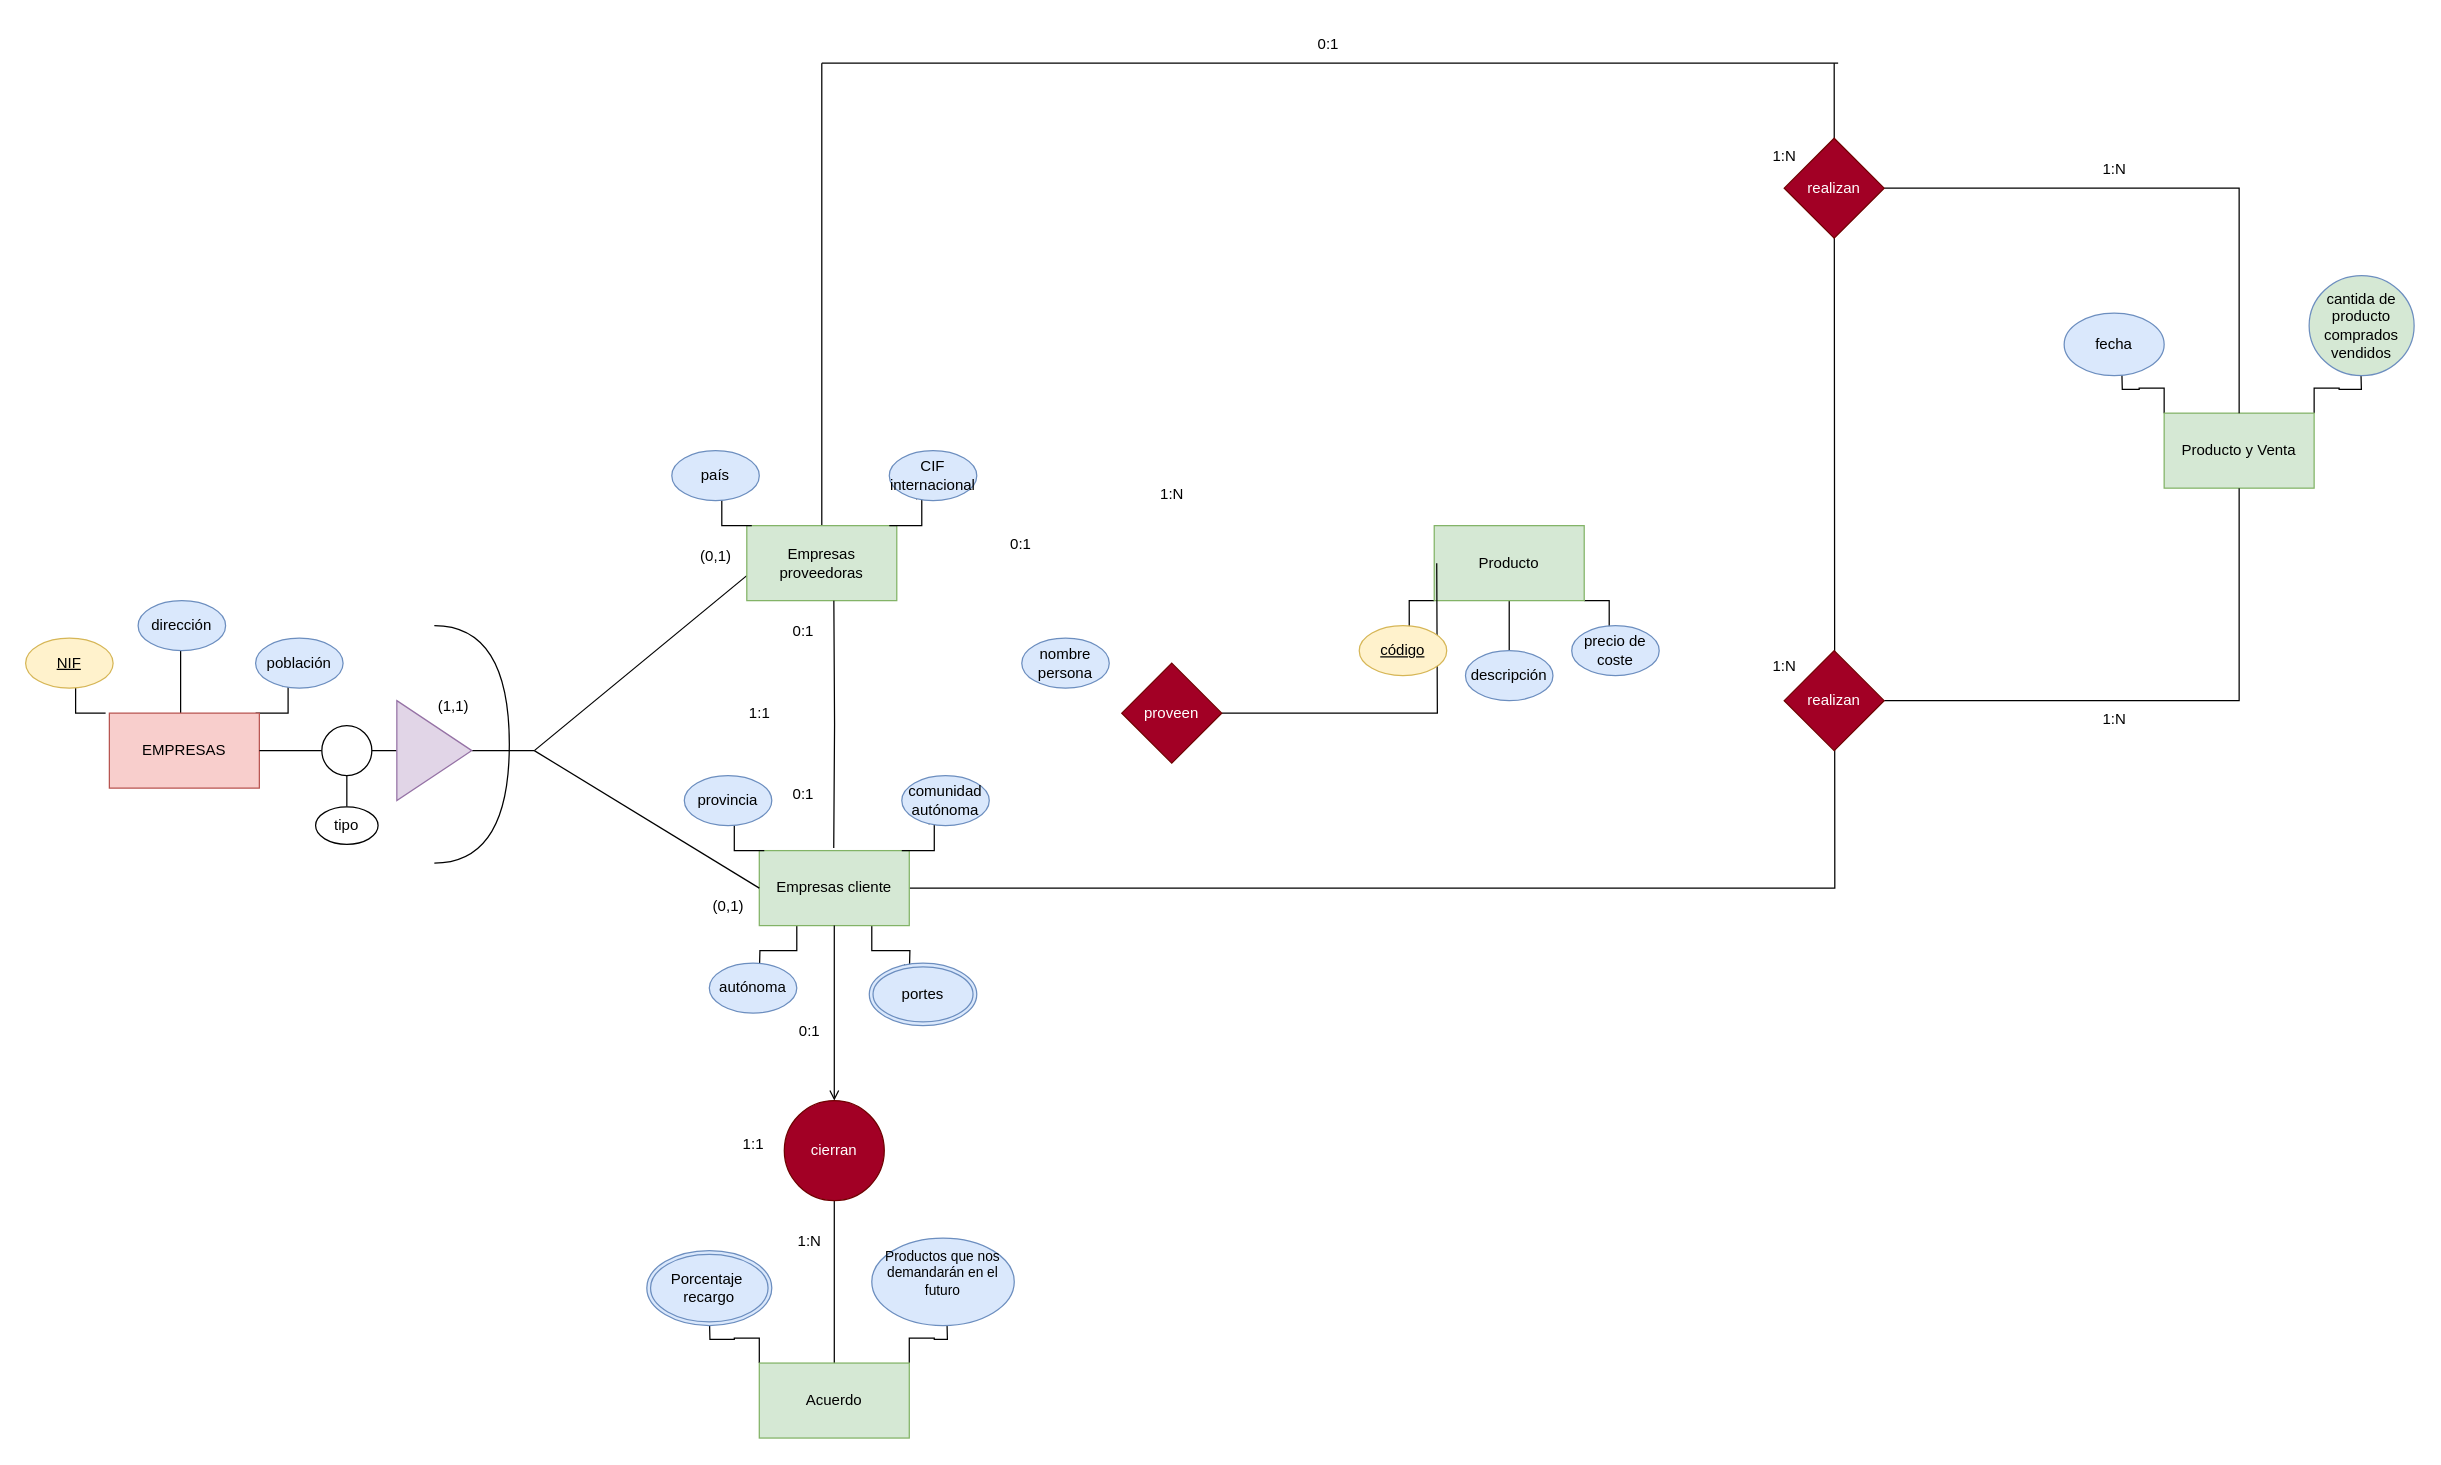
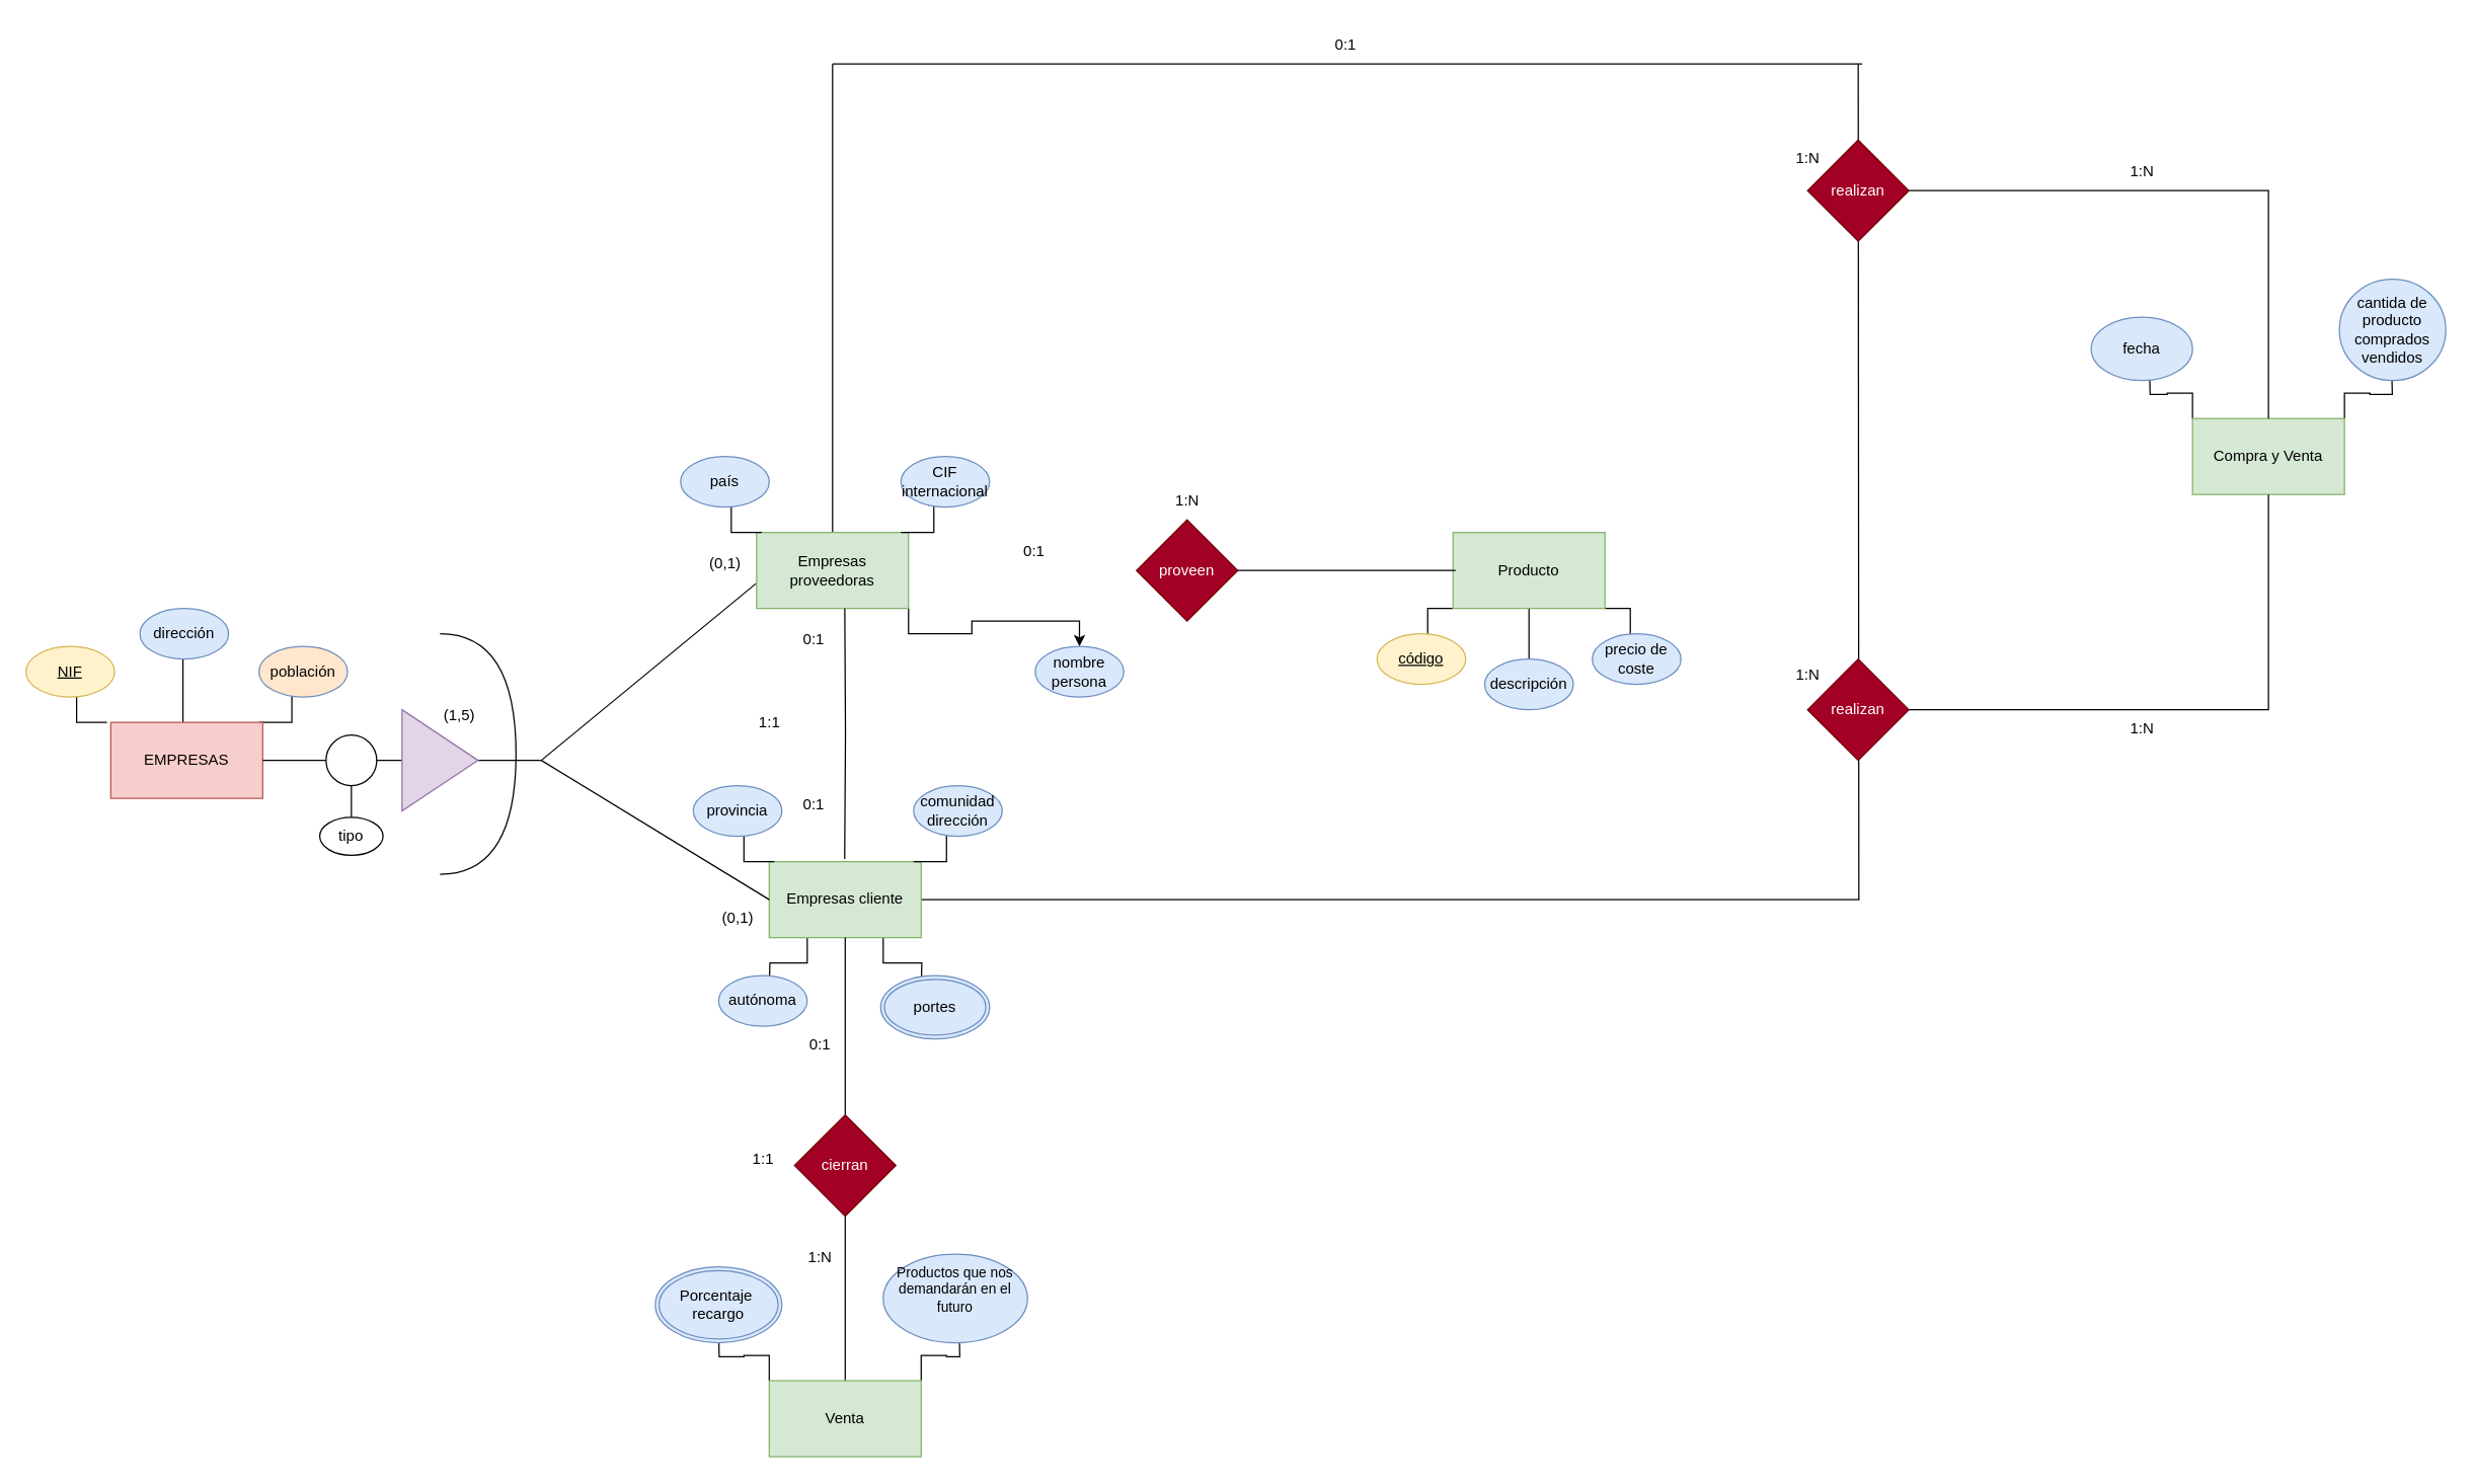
- <mxCell id="58" value="cantida de producto comprados vendidos" style="ellipse;whiteSpace=wrap;html=1;fillColor=#d5e8d4;strokeColor=#6c8ebf;" vertex="1" parent="1"><mxGeometry x="1847" y="220" width="84" height="80" as="geometry" /></mxCell>
+ <mxCell id="58" value="cantida de producto comprados vendidos" style="ellipse;whiteSpace=wrap;html=1;fillColor=#dae8fc;strokeColor=#6c8ebf;" vertex="1" parent="1"><mxGeometry x="1847" y="220" width="84" height="80" as="geometry" /></mxCell>
- <mxCell id="57" value="Producto y Venta" style="rounded=0;whiteSpace=wrap;html=1;fillColor=#d5e8d4;strokeColor=#82b366;" vertex="1" parent="1"><mxGeometry x="1731" y="330" width="120" height="60" as="geometry" /></mxCell>
+ <mxCell id="57" value="Compra y Venta" style="rounded=0;whiteSpace=wrap;html=1;fillColor=#d5e8d4;strokeColor=#82b366;" vertex="1" parent="1"><mxGeometry x="1731" y="330" width="120" height="60" as="geometry" /></mxCell>
+ <mxCell id="37" style="edgeStyle=orthogonalEdgeStyle;rounded=0;orthogonalLoop=1;jettySize=auto;html=1;exitX=1;exitY=1;exitDx=0;exitDy=0;entryX=0.5;entryY=0;entryDx=0;entryDy=0;" edge="1" parent="1" source="38" target="43"><mxGeometry relative="1" as="geometry" /></mxCell>
- <mxCell id="19" value="población" style="ellipse;whiteSpace=wrap;html=1;fillColor=#dae8fc;strokeColor=#6c8ebf;" vertex="1" parent="1"><mxGeometry x="204" y="510" width="70" height="40" as="geometry" /></mxCell>
+ <mxCell id="19" value="población" style="ellipse;whiteSpace=wrap;html=1;fillColor=#ffe6cc;strokeColor=#6c8ebf;" vertex="1" parent="1"><mxGeometry x="204" y="510" width="70" height="40" as="geometry" /></mxCell>
- <mxCell id="81" value="(1,1)" style="text;html=1;align=center;verticalAlign=middle;resizable=0;points=[];autosize=1;strokeColor=none;fillColor=none;" vertex="1" parent="1"><mxGeometry x="337" y="550" width="50" height="30" as="geometry" /></mxCell>
+ <mxCell id="81" value="(1,5)" style="text;html=1;align=center;verticalAlign=middle;resizable=0;points=[];autosize=1;strokeColor=none;fillColor=none;" vertex="1" parent="1"><mxGeometry x="337" y="550" width="50" height="30" as="geometry" /></mxCell>
- <mxCell id="46" value="proveen" style="rhombus;whiteSpace=wrap;html=1;fillColor=#a20025;fontColor=#ffffff;strokeColor=#6F0000;" vertex="1" parent="1"><mxGeometry x="897" y="530" width="80" height="80" as="geometry" /></mxCell>
+ <mxCell id="46" value="proveen" style="rhombus;whiteSpace=wrap;html=1;fillColor=#a20025;fontColor=#ffffff;strokeColor=#6F0000;" vertex="1" parent="1"><mxGeometry x="897" y="410" width="80" height="80" as="geometry" /></mxCell>
- <mxCell id="34" value="comunidad autónoma" style="ellipse;whiteSpace=wrap;html=1;fillColor=#dae8fc;strokeColor=#6c8ebf;" vertex="1" parent="1"><mxGeometry x="721" y="620" width="70" height="40" as="geometry" /></mxCell>
+ <mxCell id="34" value="comunidad dirección" style="ellipse;whiteSpace=wrap;html=1;fillColor=#dae8fc;strokeColor=#6c8ebf;" vertex="1" parent="1"><mxGeometry x="721" y="620" width="70" height="40" as="geometry" /></mxCell>
- <mxCell id="50" value="" style="edgeStyle=orthogonalEdgeStyle;rounded=0;orthogonalLoop=1;jettySize=auto;html=1;exitX=0.5;exitY=1;exitDx=0;exitDy=0;endArrow=open;endFill=0;" edge="1" parent="1" source="9" target="51"><mxGeometry relative="1" as="geometry"><mxPoint x="667" y="1100" as="targetPoint" /><mxPoint x="667" y="740" as="sourcePoint" /></mxGeometry></mxCell>
+ <mxCell id="50" value="" style="edgeStyle=orthogonalEdgeStyle;rounded=0;orthogonalLoop=1;jettySize=auto;html=1;exitX=0.5;exitY=1;exitDx=0;exitDy=0;endArrow=none;endFill=0;" edge="1" parent="1" source="9" target="51"><mxGeometry relative="1" as="geometry"><mxPoint x="667" y="1100" as="targetPoint" /><mxPoint x="667" y="740" as="sourcePoint" /></mxGeometry></mxCell>
- <mxCell id="51" value="cierran" style="ellipse;whiteSpace=wrap;html=1;fillColor=#a20025;fontColor=#ffffff;strokeColor=#6F0000;" vertex="1" parent="1"><mxGeometry x="627" y="880" width="80" height="80" as="geometry" /></mxCell>
+ <mxCell id="51" value="cierran" style="rhombus;whiteSpace=wrap;html=1;fillColor=#a20025;fontColor=#ffffff;strokeColor=#6F0000;" vertex="1" parent="1"><mxGeometry x="627" y="880" width="80" height="80" as="geometry" /></mxCell>
- <mxCell id="16" value="&lt;div&gt;Acuerdo&lt;/div&gt;" style="whiteSpace=wrap;html=1;fillColor=#d5e8d4;strokeColor=#82b366;" vertex="1" parent="1"><mxGeometry x="607" y="1090" width="120" height="60" as="geometry" /></mxCell>
+ <mxCell id="16" value="&lt;div&gt;Venta&lt;/div&gt;" style="whiteSpace=wrap;html=1;fillColor=#d5e8d4;strokeColor=#82b366;" vertex="1" parent="1"><mxGeometry x="607" y="1090" width="120" height="60" as="geometry" /></mxCell>
